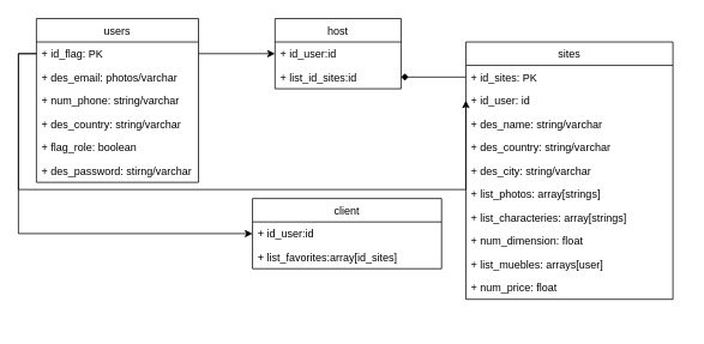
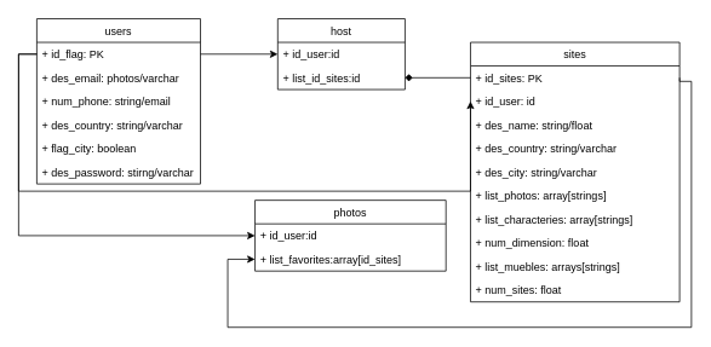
- <mxCell id="8" value="+ num_phone: string/varchar" style="text;strokeColor=none;fillColor=none;align=left;verticalAlign=top;spacingLeft=4;spacingRight=4;overflow=hidden;rotatable=0;points=[[0,0.5],[1,0.5]];portConstraint=eastwest;" parent="5" vertex="1"><mxGeometry y="78" width="180" height="26" as="geometry" /></mxCell>
+ <mxCell id="8" value="+ num_phone: string/email" style="text;strokeColor=none;fillColor=none;align=left;verticalAlign=top;spacingLeft=4;spacingRight=4;overflow=hidden;rotatable=0;points=[[0,0.5],[1,0.5]];portConstraint=eastwest;" parent="5" vertex="1"><mxGeometry y="78" width="180" height="26" as="geometry" /></mxCell>
- <mxCell id="20" value="+ des_name: string/varchar" style="text;strokeColor=none;fillColor=none;align=left;verticalAlign=top;spacingLeft=4;spacingRight=4;overflow=hidden;rotatable=0;points=[[0,0.5],[1,0.5]];portConstraint=eastwest;" parent="17" vertex="1"><mxGeometry y="78" width="230" height="26" as="geometry" /></mxCell>
+ <mxCell id="20" value="+ des_name: string/float" style="text;strokeColor=none;fillColor=none;align=left;verticalAlign=top;spacingLeft=4;spacingRight=4;overflow=hidden;rotatable=0;points=[[0,0.5],[1,0.5]];portConstraint=eastwest;" parent="17" vertex="1"><mxGeometry y="78" width="230" height="26" as="geometry" /></mxCell>
- <mxCell id="10" value="+ flag_role: boolean" style="text;strokeColor=none;fillColor=none;align=left;verticalAlign=top;spacingLeft=4;spacingRight=4;overflow=hidden;rotatable=0;points=[[0,0.5],[1,0.5]];portConstraint=eastwest;" parent="5" vertex="1"><mxGeometry y="130" width="180" height="26" as="geometry" /></mxCell>
+ <mxCell id="10" value="+ flag_city: boolean" style="text;strokeColor=none;fillColor=none;align=left;verticalAlign=top;spacingLeft=4;spacingRight=4;overflow=hidden;rotatable=0;points=[[0,0.5],[1,0.5]];portConstraint=eastwest;" parent="5" vertex="1"><mxGeometry y="130" width="180" height="26" as="geometry" /></mxCell>
- <mxCell id="28" value="client" style="swimlane;fontStyle=0;childLayout=stackLayout;horizontal=1;startSize=26;fillColor=none;horizontalStack=0;resizeParent=1;resizeParentMax=0;resizeLast=0;collapsible=1;marginBottom=0;" parent="1" vertex="1"><mxGeometry x="280" y="220" width="210" height="78" as="geometry" /></mxCell>
+ <mxCell id="28" value="photos" style="swimlane;fontStyle=0;childLayout=stackLayout;horizontal=1;startSize=26;fillColor=none;horizontalStack=0;resizeParent=1;resizeParentMax=0;resizeLast=0;collapsible=1;marginBottom=0;" parent="1" vertex="1"><mxGeometry x="280" y="220" width="210" height="78" as="geometry" /></mxCell>
- <mxCell id="26" value="+ list_muebles: arrays[user]" style="text;strokeColor=none;fillColor=none;align=left;verticalAlign=top;spacingLeft=4;spacingRight=4;overflow=hidden;rotatable=0;points=[[0,0.5],[1,0.5]];portConstraint=eastwest;" parent="17" vertex="1"><mxGeometry y="234" width="230" height="26" as="geometry" /></mxCell>
+ <mxCell id="26" value="+ list_muebles: arrays[strings]" style="text;strokeColor=none;fillColor=none;align=left;verticalAlign=top;spacingLeft=4;spacingRight=4;overflow=hidden;rotatable=0;points=[[0,0.5],[1,0.5]];portConstraint=eastwest;" parent="17" vertex="1"><mxGeometry y="234" width="230" height="26" as="geometry" /></mxCell>
- <mxCell id="27" value="+ num_price: float" style="text;strokeColor=none;fillColor=none;align=left;verticalAlign=top;spacingLeft=4;spacingRight=4;overflow=hidden;rotatable=0;points=[[0,0.5],[1,0.5]];portConstraint=eastwest;" vertex="1" parent="17"><mxGeometry y="260" width="230" height="26" as="geometry" /></mxCell>
+ <mxCell id="27" value="+ num_sites: float" style="text;strokeColor=none;fillColor=none;align=left;verticalAlign=top;spacingLeft=4;spacingRight=4;overflow=hidden;rotatable=0;points=[[0,0.5],[1,0.5]];portConstraint=eastwest;" vertex="1" parent="17"><mxGeometry y="260" width="230" height="26" as="geometry" /></mxCell>
+ <mxCell id="15" style="edgeStyle=orthogonalEdgeStyle;rounded=0;orthogonalLoop=1;jettySize=auto;html=1;exitX=1;exitY=0.5;exitDx=0;exitDy=0;entryX=0;entryY=0.5;entryDx=0;entryDy=0;" edge="1" parent="1" source="18" target="30"><mxGeometry relative="1" as="geometry"><Array as="points"><mxPoint x="747" y="89" /><mxPoint x="760" y="89" /><mxPoint x="760" y="360" /><mxPoint x="250" y="360" /><mxPoint x="250" y="285" /></Array></mxGeometry></mxCell>
